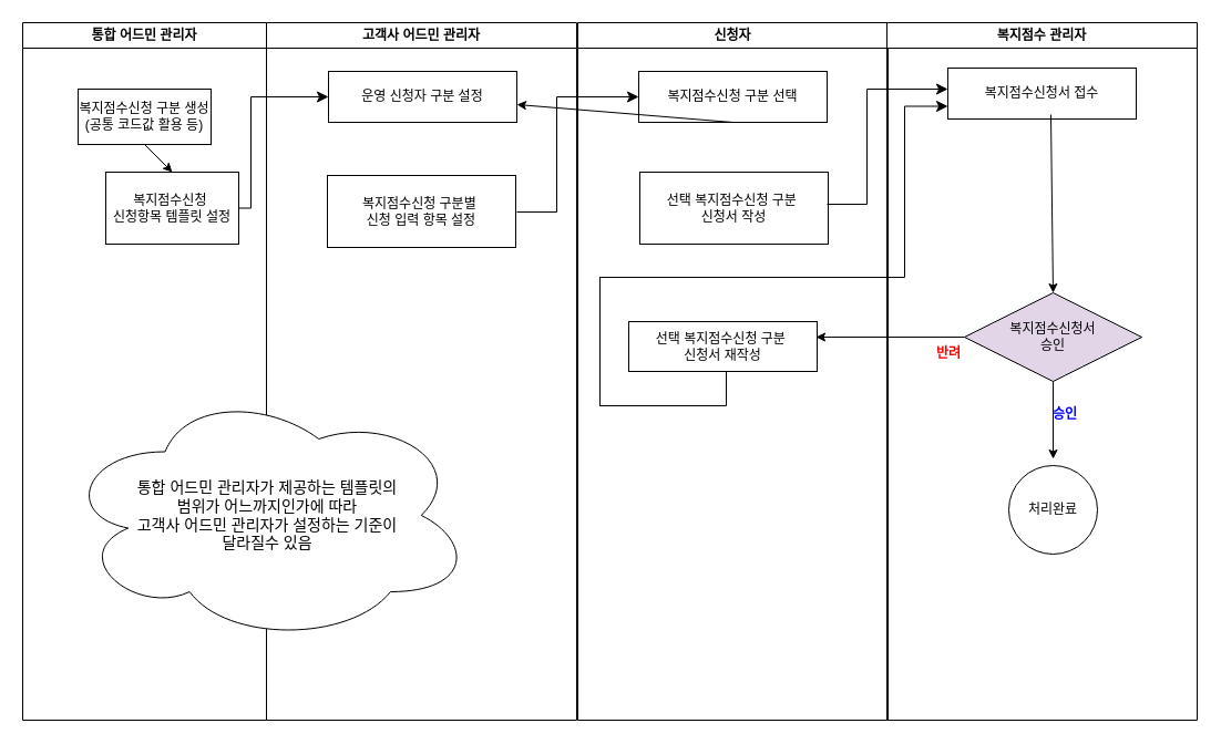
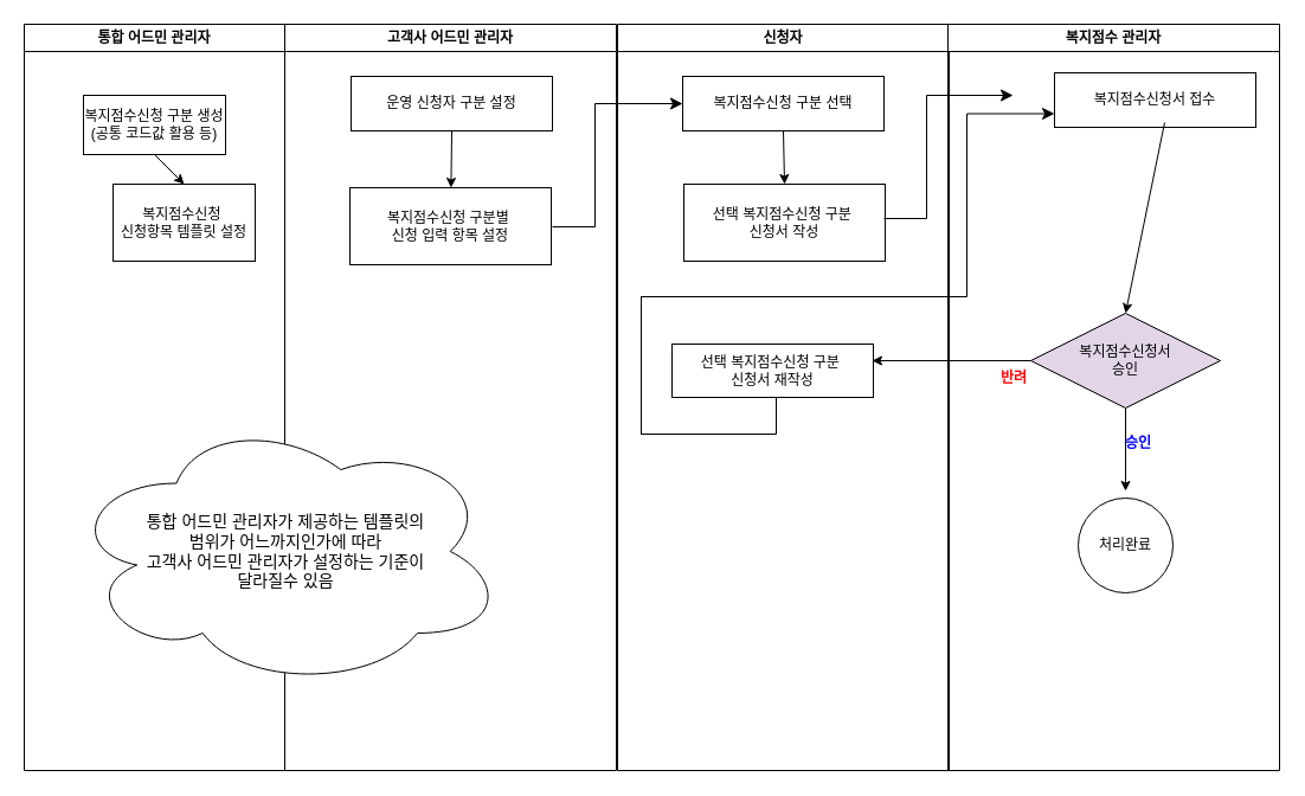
- <mxCell id="25" value="복지점수신청서 접수" style="rounded=0;whiteSpace=wrap;html=1;" vertex="1" parent="1"><mxGeometry x="855" y="61" width="170" height="46" as="geometry" /></mxCell>
+ <mxCell id="25" value="복지점수신청서 접수" style="rounded=0;whiteSpace=wrap;html=1;" vertex="1" parent="1"><mxGeometry x="890" y="61" width="170" height="46" as="geometry" /></mxCell>
- <mxCell id="11" value="" style="endArrow=classic;html=1;rounded=0;exitX=0.5;exitY=1;exitDx=0;exitDy=0;" edge="1" parent="8" source="9" target="23"><mxGeometry width="50" height="50" relative="1" as="geometry"><mxPoint x="33" y="100" as="sourcePoint" /><mxPoint x="32" y="148" as="targetPoint" /></mxGeometry></mxCell>
+ <mxCell id="11" value="" style="endArrow=classic;html=1;rounded=0;exitX=0.5;exitY=1;exitDx=0;exitDy=0;entryX=0.5;entryY=0;entryDx=0;entryDy=0;" edge="1" parent="8" source="9" target="10"><mxGeometry width="50" height="50" relative="1" as="geometry"><mxPoint x="33" y="100" as="sourcePoint" /><mxPoint x="32" y="148" as="targetPoint" /></mxGeometry></mxCell>
- <mxCell id="26" value="" style="edgeStyle=elbowEdgeStyle;elbow=horizontal;endArrow=classic;html=1;curved=0;rounded=0;endSize=8;startSize=8;exitX=1;exitY=0.5;exitDx=0;exitDy=0;entryX=0;entryY=0.5;entryDx=0;entryDy=0;" edge="1" parent="1" source="21" target="23"><mxGeometry width="50" height="50" relative="1" as="geometry"><mxPoint x="196" y="190" as="sourcePoint" /><mxPoint x="246" y="140" as="targetPoint" /><Array as="points"><mxPoint x="226" y="130" /></Array></mxGeometry></mxCell>
+ <mxCell id="24" value="" style="endArrow=classic;html=1;rounded=0;exitX=0.5;exitY=1;exitDx=0;exitDy=0;" edge="1" parent="1" source="23" target="5"><mxGeometry width="50" height="50" relative="1" as="geometry"><mxPoint x="536" y="300" as="sourcePoint" /><mxPoint x="586" y="250" as="targetPoint" /></mxGeometry></mxCell>
